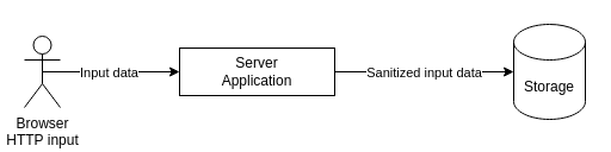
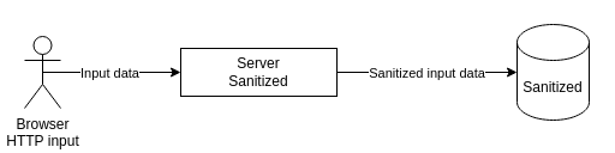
- <mxCell id="2" value="Server&lt;br&gt;Application" style="rounded=0;whiteSpace=wrap;html=1;" vertex="1" parent="1"><mxGeometry x="150" y="40" width="130" height="40" as="geometry" /></mxCell>
+ <mxCell id="2" value="Server&lt;br&gt;Sanitized" style="rounded=0;whiteSpace=wrap;html=1;" vertex="1" parent="1"><mxGeometry x="150" y="40" width="130" height="40" as="geometry" /></mxCell>
- <mxCell id="6" value="Storage" style="shape=cylinder3;whiteSpace=wrap;html=1;boundedLbl=1;backgroundOutline=1;size=15;" vertex="1" parent="1"><mxGeometry x="430" y="20" width="60" height="80" as="geometry" /></mxCell>
+ <mxCell id="6" value="Sanitized" style="shape=cylinder3;whiteSpace=wrap;html=1;boundedLbl=1;backgroundOutline=1;size=15;" vertex="1" parent="1"><mxGeometry x="430" y="20" width="60" height="80" as="geometry" /></mxCell>
